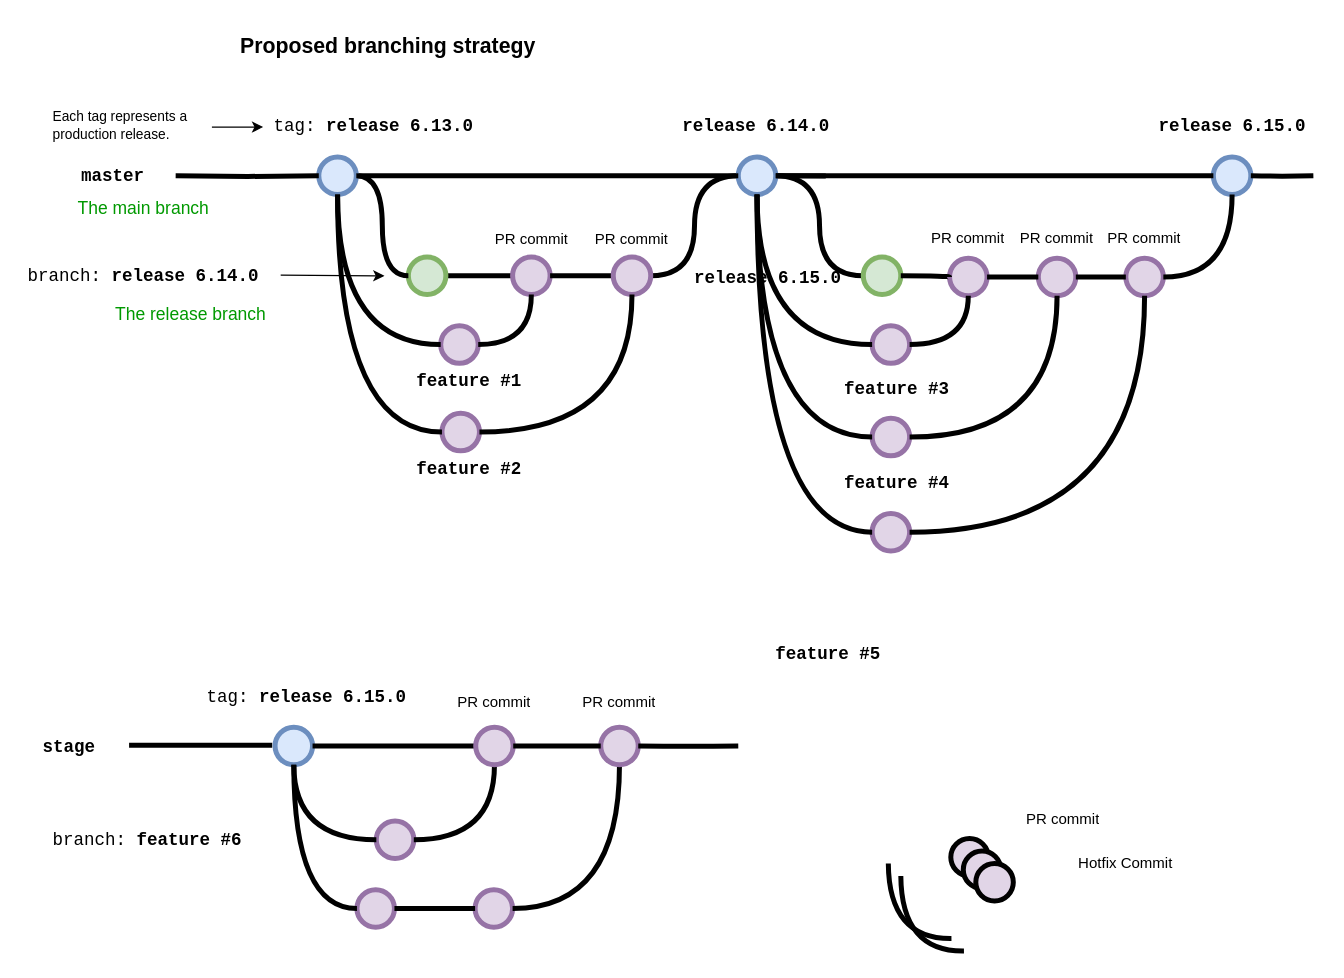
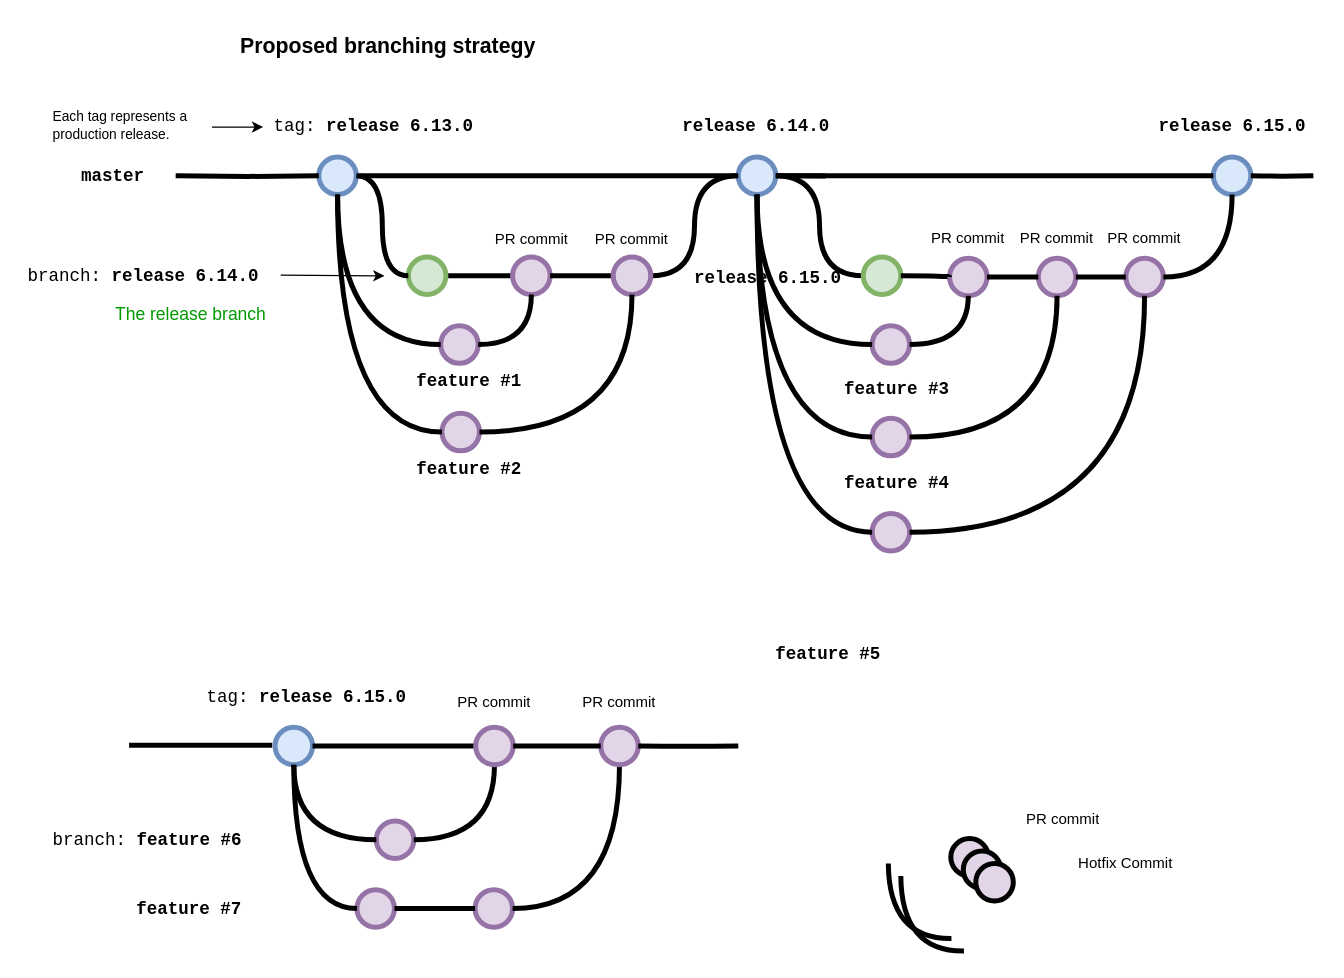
- <mxCell id="46" value="The main branch&lt;br&gt;" style="text;html=1;strokeColor=none;fillColor=none;align=left;verticalAlign=middle;whiteSpace=wrap;overflow=hidden;fontSize=14;fontStyle=0;fontColor=#009900;" vertex="1" parent="1"><mxGeometry x="60" y="155" width="111.75" height="20" as="geometry" /></mxCell>
- <mxCell id="27" value="stage" style="text;html=1;strokeColor=none;fillColor=none;align=center;verticalAlign=middle;whiteSpace=wrap;overflow=hidden;fontSize=14;fontStyle=1;fontFamily=Courier New;" vertex="1" parent="1"><mxGeometry x="25" y="586" width="60" height="20" as="geometry" /></mxCell>
+ <mxCell id="72" value="feature #7" style="text;html=1;strokeColor=none;fillColor=none;align=left;verticalAlign=middle;whiteSpace=wrap;overflow=hidden;fontSize=14;fontStyle=1;fontFamily=Courier New;" vertex="1" parent="1"><mxGeometry x="106.62" y="716" width="90" height="20" as="geometry" /></mxCell>
